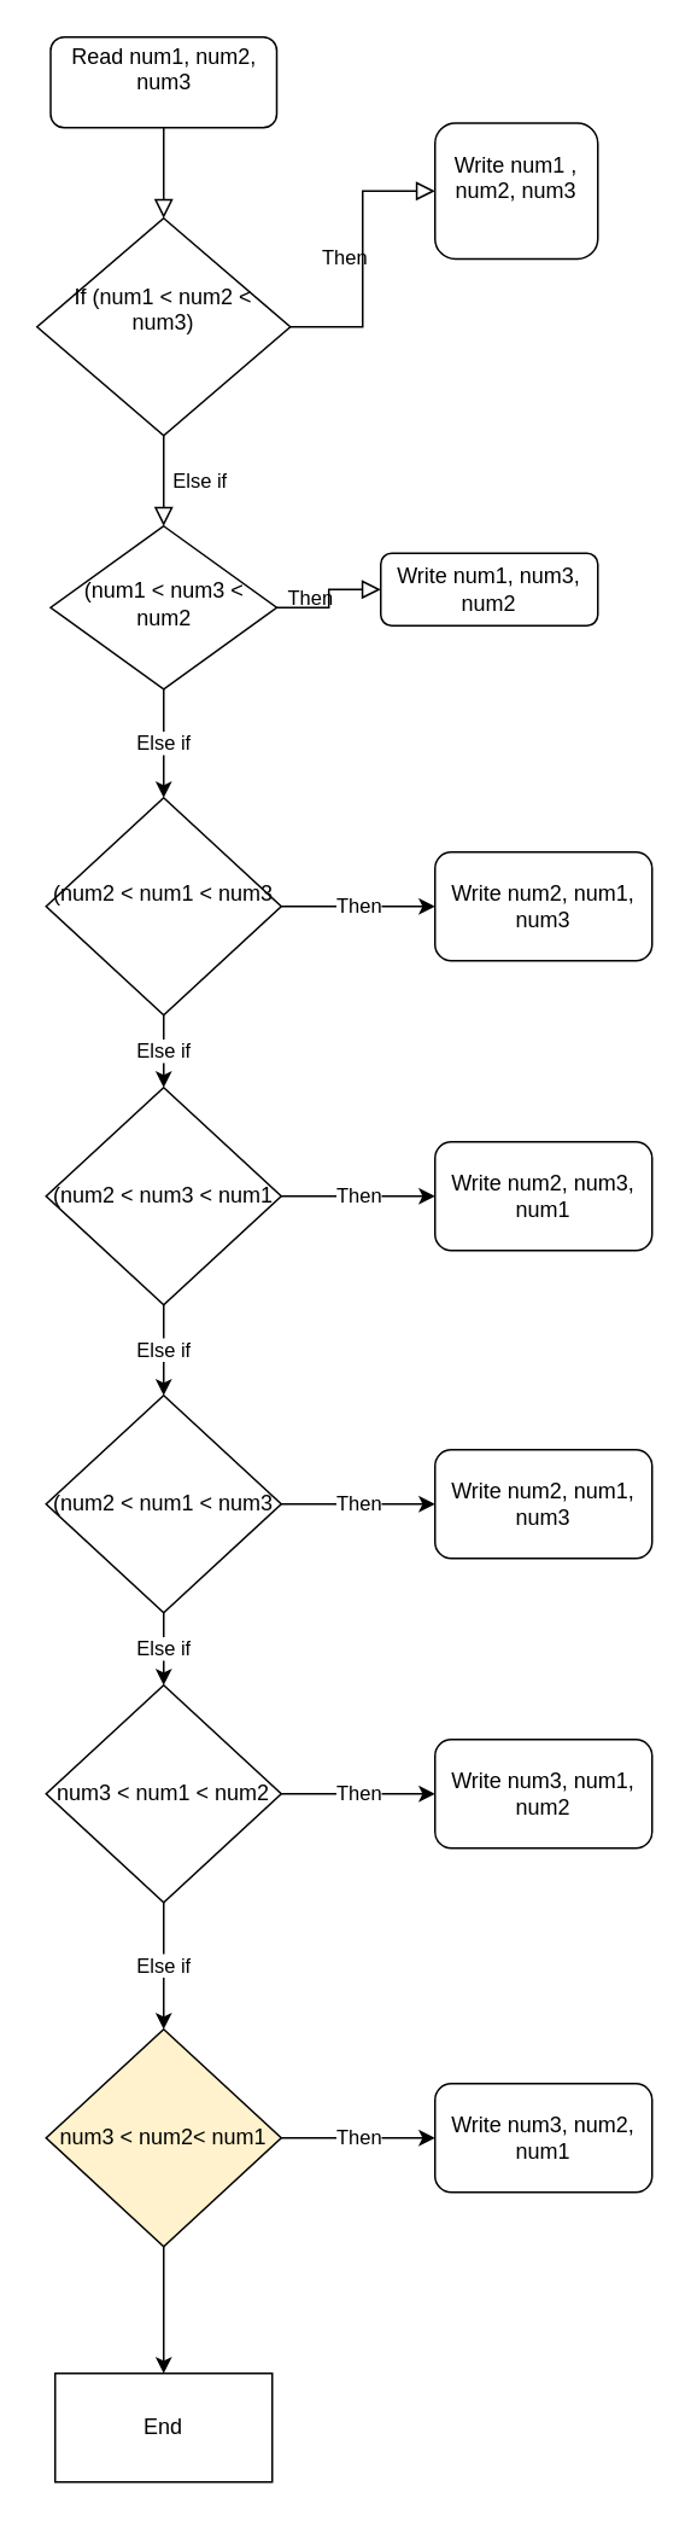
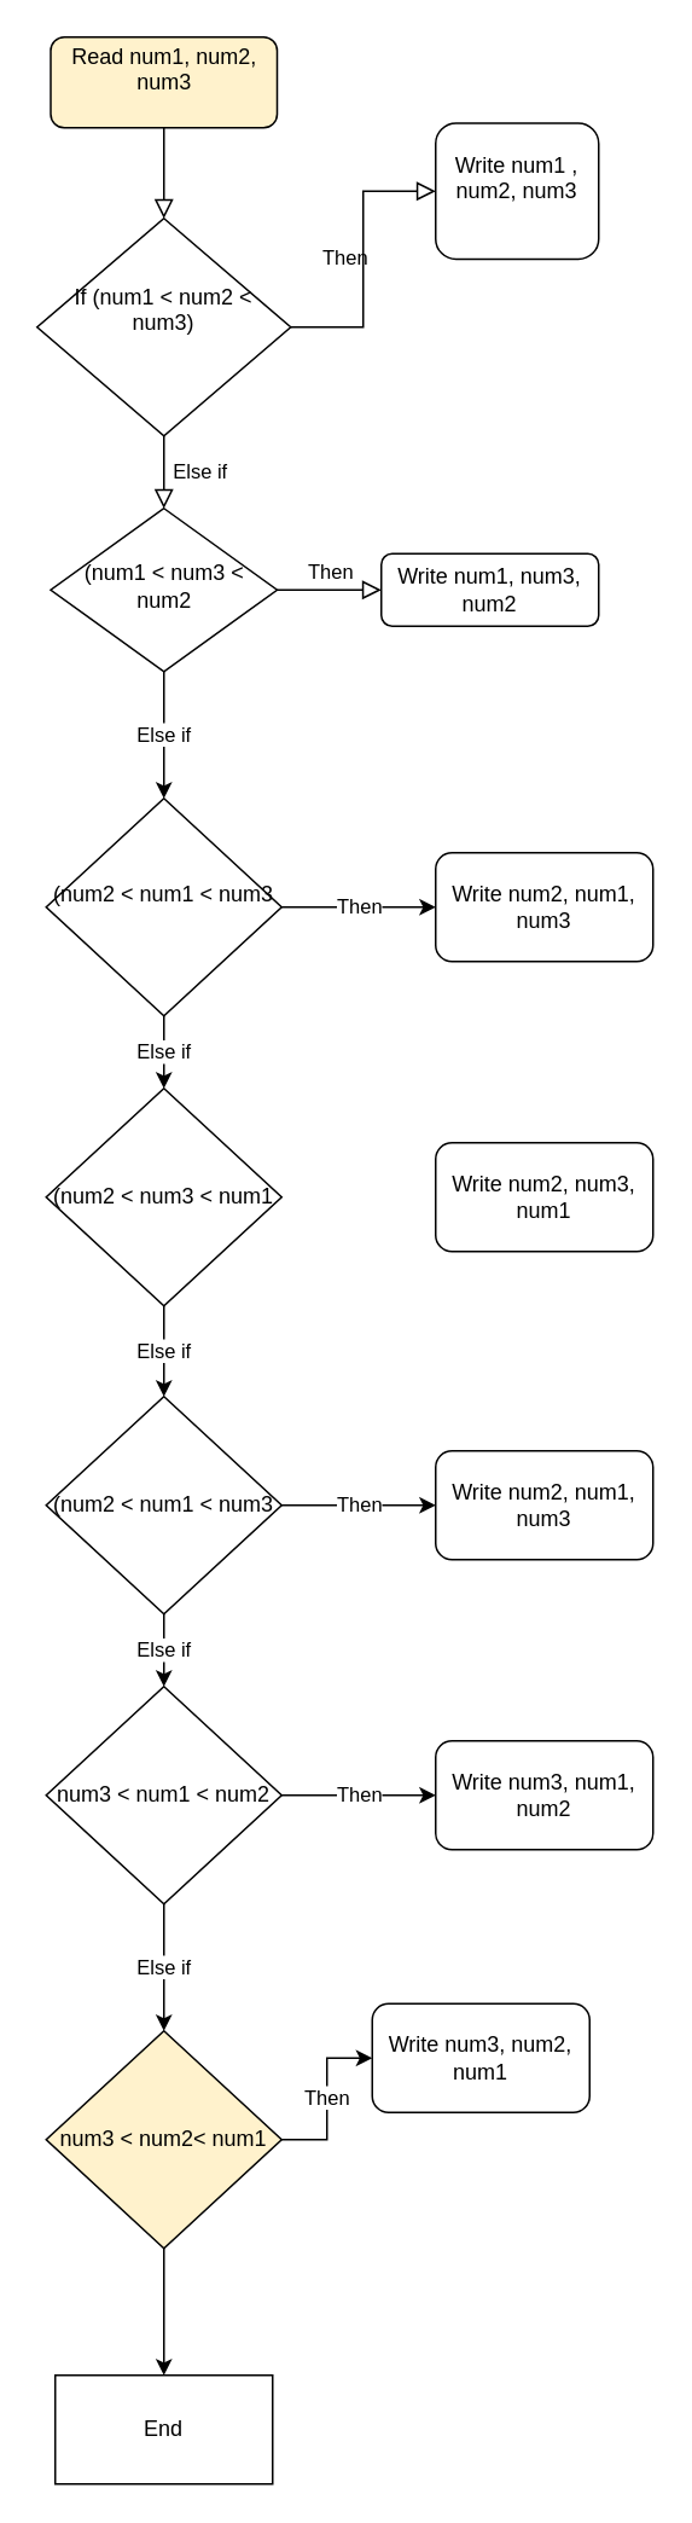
- <mxCell id="3" value="&#10;Read num1, num2, num3&#10;&#10;" style="rounded=1;whiteSpace=wrap;html=1;fontSize=12;glass=0;strokeWidth=1;shadow=0;" parent="1" vertex="1"><mxGeometry x="27.5" y="20" width="125" height="50" as="geometry" /></mxCell>
+ <mxCell id="3" value="&#10;Read num1, num2, num3&#10;&#10;" style="rounded=1;whiteSpace=wrap;html=1;fontSize=12;glass=0;strokeWidth=1;shadow=0;fillColor=#fff2cc;" parent="1" vertex="1"><mxGeometry x="27.5" y="20" width="125" height="50" as="geometry" /></mxCell>
- <mxCell id="10" value="(num1 &amp;lt; num3 &amp;lt; num2" style="rhombus;whiteSpace=wrap;html=1;shadow=0;fontFamily=Helvetica;fontSize=12;align=center;strokeWidth=1;spacing=6;spacingTop=-4;" parent="1" vertex="1"><mxGeometry x="27.5" y="290" width="125" height="90" as="geometry" /></mxCell>
+ <mxCell id="10" value="(num1 &amp;lt; num3 &amp;lt; num2" style="rhombus;whiteSpace=wrap;html=1;shadow=0;fontFamily=Helvetica;fontSize=12;align=center;strokeWidth=1;spacing=6;spacingTop=-4;" parent="1" vertex="1"><mxGeometry x="27.5" y="280" width="125" height="90" as="geometry" /></mxCell>
- <mxCell id="17" value="Then" style="edgeStyle=orthogonalEdgeStyle;rounded=0;orthogonalLoop=1;jettySize=auto;html=1;" edge="1" parent="1" source="18" target="29"><mxGeometry relative="1" as="geometry" /></mxCell>
- <mxCell id="32" value="&lt;span style=&quot;&quot;&gt;Write num3, num2, num1&lt;/span&gt;" style="rounded=1;whiteSpace=wrap;html=1;" vertex="1" parent="1"><mxGeometry x="240" y="1150" width="120" height="60" as="geometry" /></mxCell>
+ <mxCell id="32" value="&lt;span style=&quot;&quot;&gt;Write num3, num2, num1&lt;/span&gt;" style="rounded=1;whiteSpace=wrap;html=1;" vertex="1" parent="1"><mxGeometry x="205" y="1105" width="120" height="60" as="geometry" /></mxCell>
